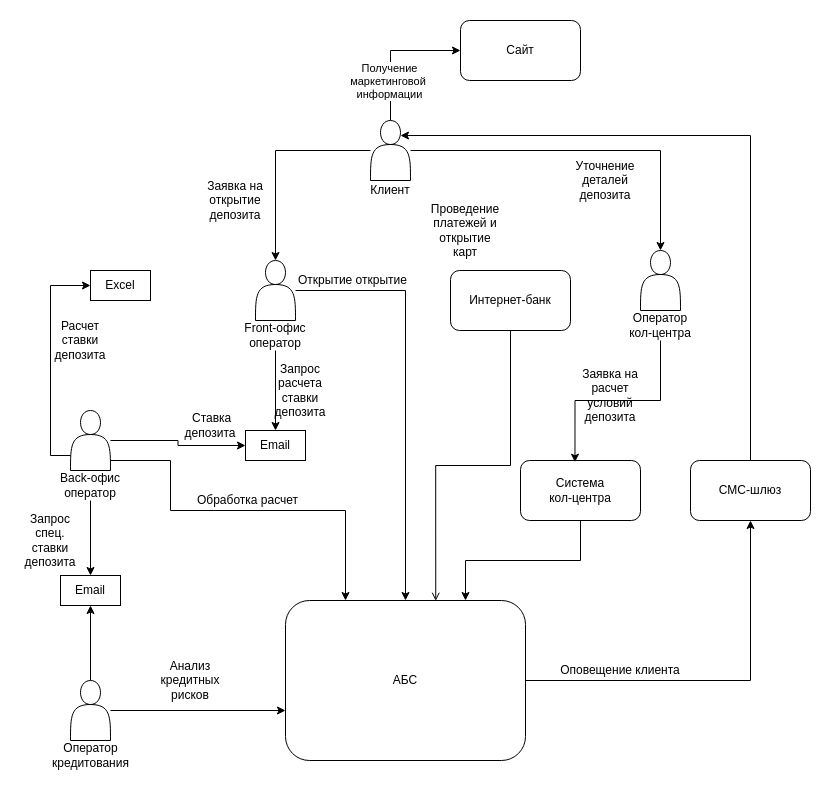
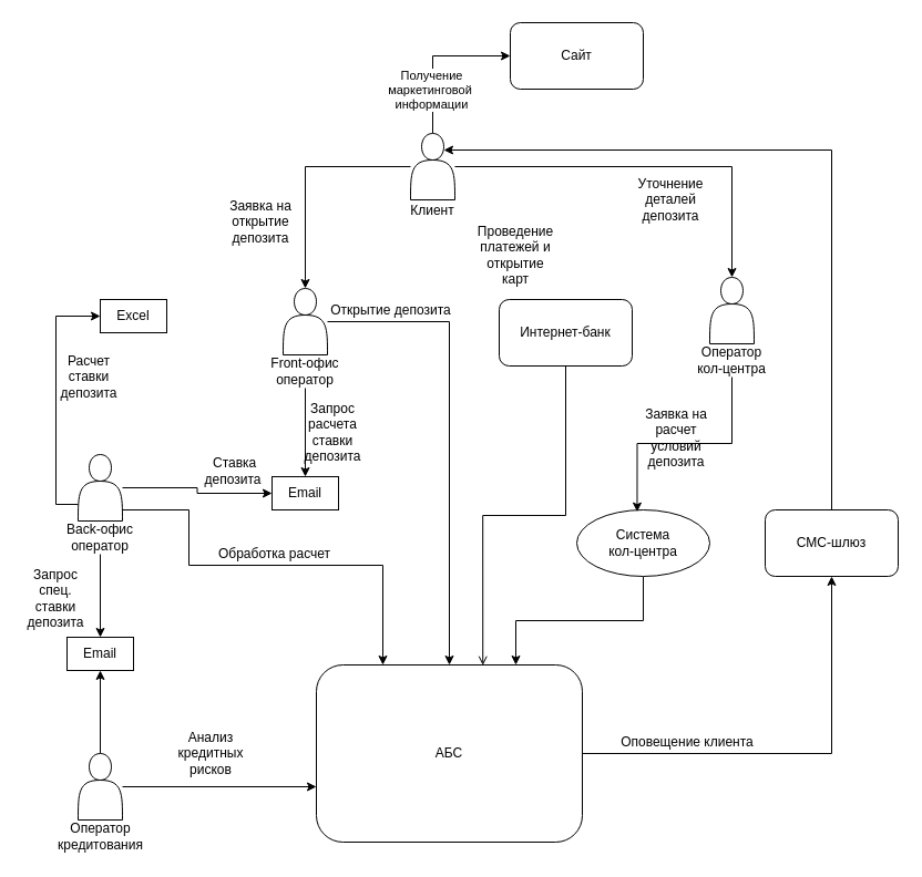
- <mxCell id="40" value="Открытие открытие" style="text;html=1;align=center;verticalAlign=middle;whiteSpace=wrap;rounded=0;" parent="1" vertex="1"><mxGeometry x="295" y="270" width="115" height="20" as="geometry" /></mxCell>
+ <mxCell id="40" value="Открытие депозита" style="text;html=1;align=center;verticalAlign=middle;whiteSpace=wrap;rounded=0;" parent="1" vertex="1"><mxGeometry x="295" y="270" width="115" height="20" as="geometry" /></mxCell>
- <mxCell id="27" value="&lt;div&gt;Система&lt;/div&gt;кол-центра" style="rounded=1;whiteSpace=wrap;html=1;" parent="1" vertex="1"><mxGeometry x="520" y="460" width="120" height="60" as="geometry" /></mxCell>
+ <mxCell id="27" value="&lt;div&gt;Система&lt;/div&gt;кол-центра" style="ellipse;whiteSpace=wrap;html=1;" parent="1" vertex="1"><mxGeometry x="520" y="460" width="120" height="60" as="geometry" /></mxCell>
